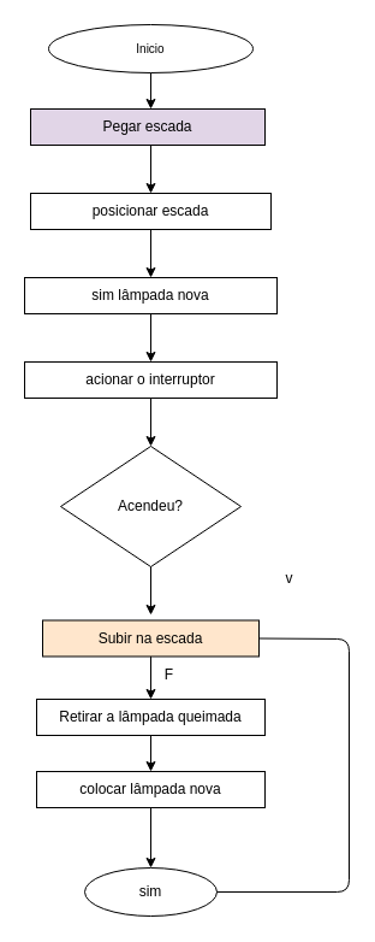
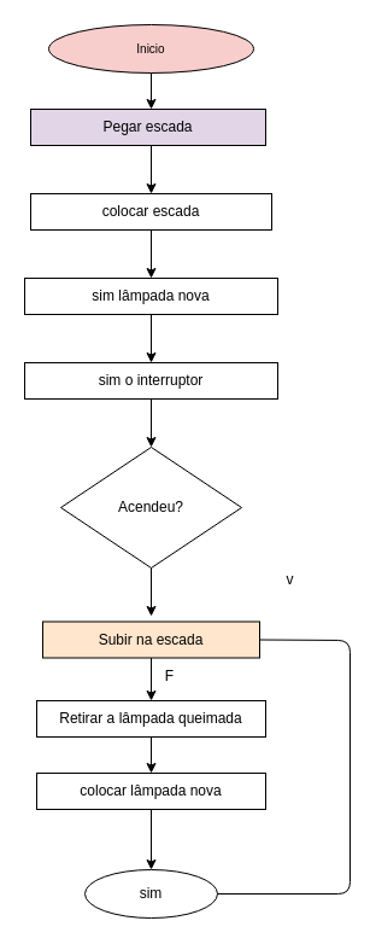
- <mxCell id="2" value="&lt;font size=&quot;1&quot;&gt;Inicio&lt;/font&gt;" style="ellipse;whiteSpace=wrap;html=1;" vertex="1" parent="1"><mxGeometry x="40" y="20" width="170" height="40" as="geometry" /></mxCell>
+ <mxCell id="2" value="&lt;font size=&quot;1&quot;&gt;Inicio&lt;/font&gt;" style="ellipse;whiteSpace=wrap;html=1;fillColor=#f8cecc;" vertex="1" parent="1"><mxGeometry x="40" y="20" width="170" height="40" as="geometry" /></mxCell>
- <mxCell id="6" value="posicionar escada" style="rounded=0;whiteSpace=wrap;html=1;" vertex="1" parent="1"><mxGeometry x="25" y="160" width="200" height="30" as="geometry" /></mxCell>
+ <mxCell id="6" value="colocar escada" style="rounded=0;whiteSpace=wrap;html=1;" vertex="1" parent="1"><mxGeometry x="25" y="160" width="200" height="30" as="geometry" /></mxCell>
- <mxCell id="10" value="acionar o interruptor" style="rounded=0;whiteSpace=wrap;html=1;" vertex="1" parent="1"><mxGeometry x="20" y="300" width="210" height="30" as="geometry" /></mxCell>
+ <mxCell id="10" value="sim o interruptor" style="rounded=0;whiteSpace=wrap;html=1;" vertex="1" parent="1"><mxGeometry x="20" y="300" width="210" height="30" as="geometry" /></mxCell>
